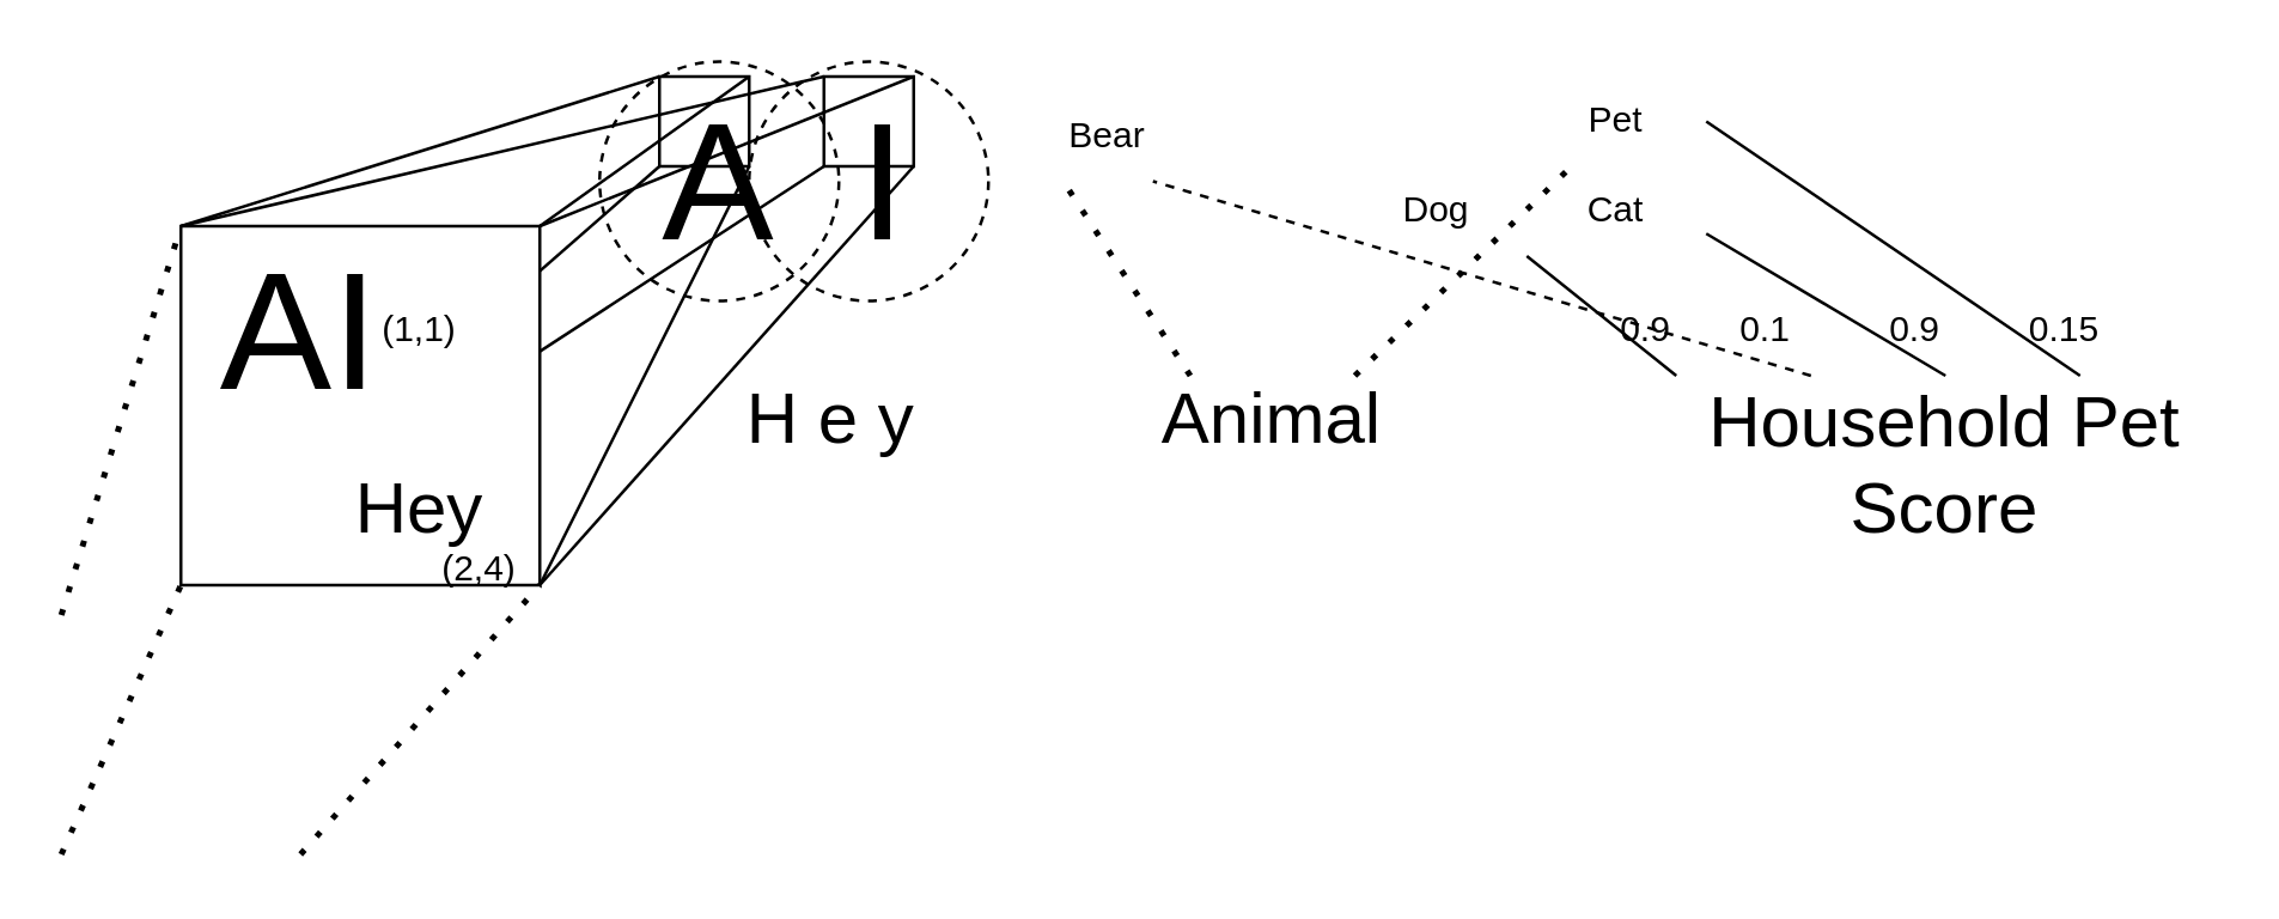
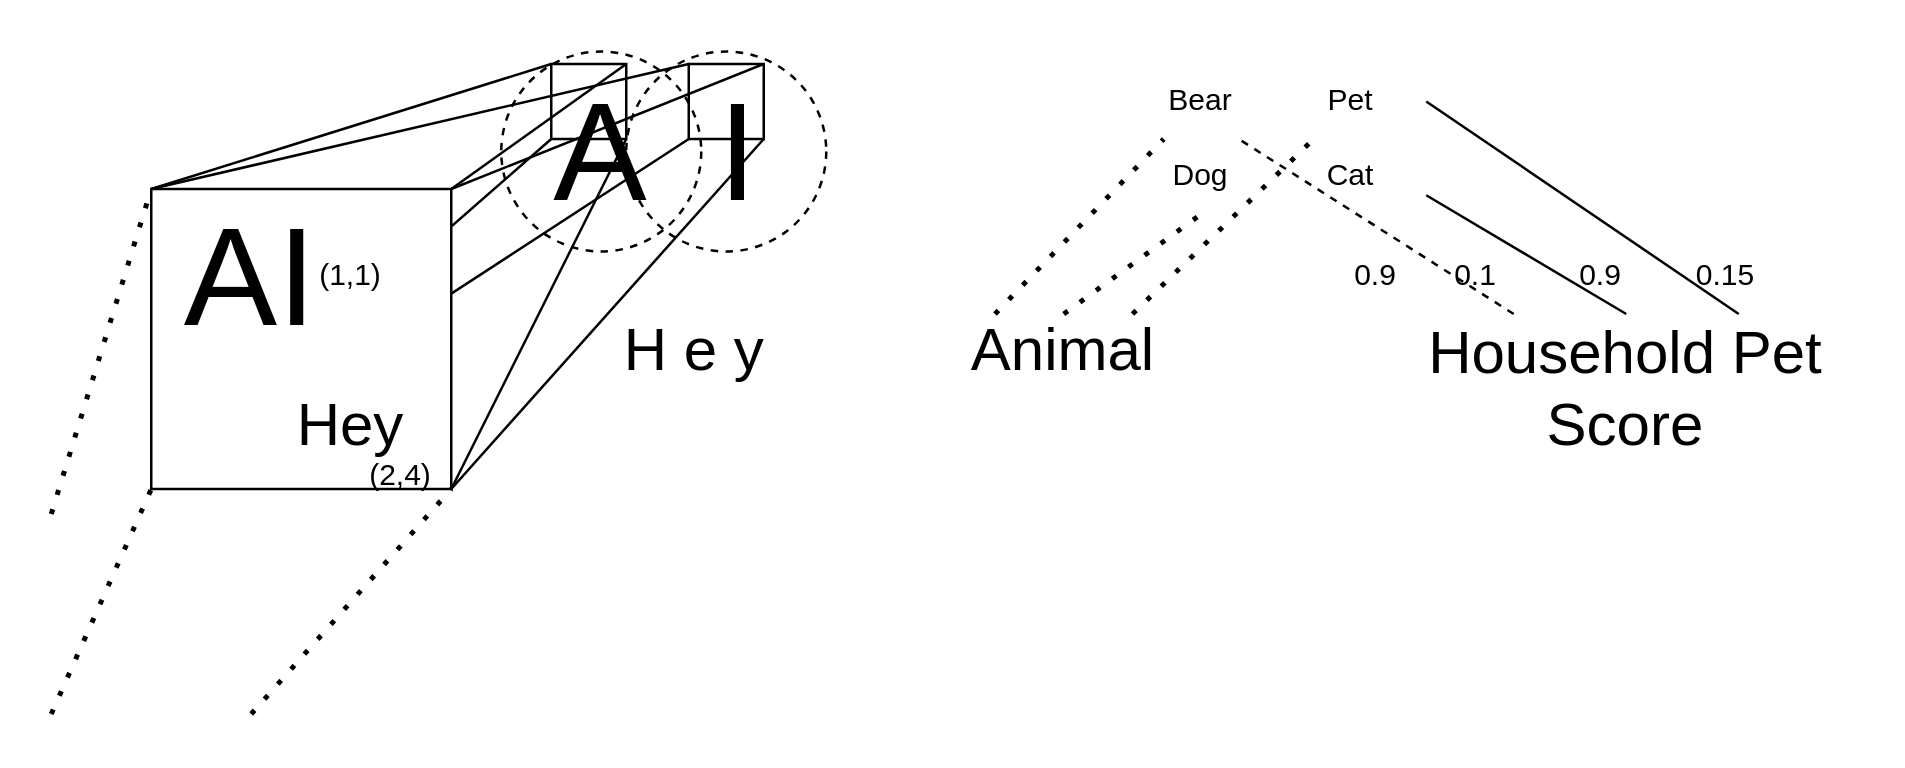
- <mxCell id="25" value="Bear" style="text;html=1;strokeColor=none;fillColor=none;align=center;verticalAlign=middle;whiteSpace=wrap;rounded=0;" vertex="1" parent="1"><mxGeometry x="340" y="30" width="60" height="30" as="geometry" /></mxCell>
+ <mxCell id="25" value="Bear" style="text;html=1;strokeColor=none;fillColor=none;align=center;verticalAlign=middle;whiteSpace=wrap;rounded=0;" vertex="1" parent="1"><mxGeometry x="450" y="25" width="60" height="30" as="geometry" /></mxCell>
+ <mxCell id="31" value="" style="endArrow=none;dashed=1;html=1;dashPattern=1 3;strokeWidth=2;rounded=0;entryX=0.5;entryY=1;entryDx=0;entryDy=0;exitX=0.5;exitY=0;exitDx=0;exitDy=0;" edge="1" parent="1" source="29" target="27"><mxGeometry width="50" height="50" relative="1" as="geometry"><mxPoint x="300" y="295" as="sourcePoint" /><mxPoint x="350" y="245" as="targetPoint" /></mxGeometry></mxCell>
- <mxCell id="36" value="" style="endArrow=none;html=1;rounded=0;entryX=1;entryY=1;entryDx=0;entryDy=0;exitX=0;exitY=0;exitDx=0;exitDy=0;" edge="1" parent="1" source="33" target="27"><mxGeometry width="50" height="50" relative="1" as="geometry"><mxPoint x="300" y="265" as="sourcePoint" /><mxPoint x="350" y="215" as="targetPoint" /></mxGeometry></mxCell>
